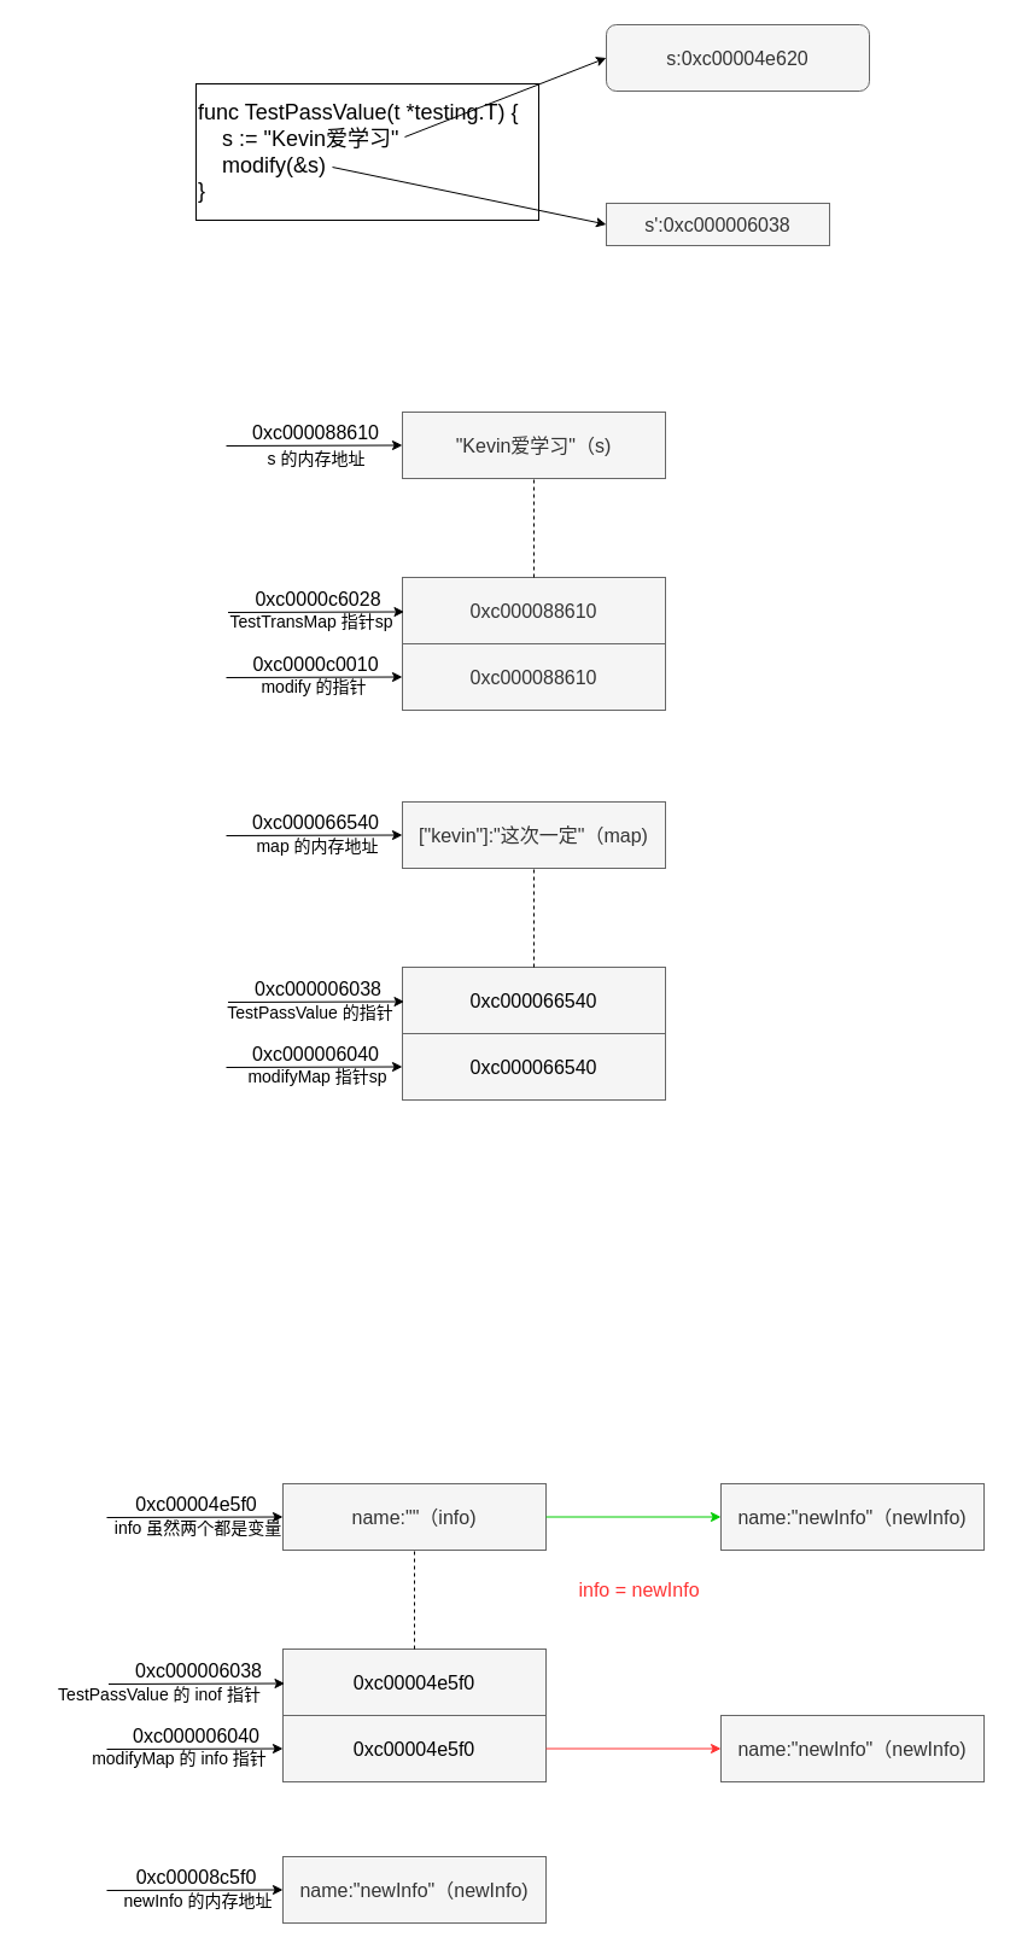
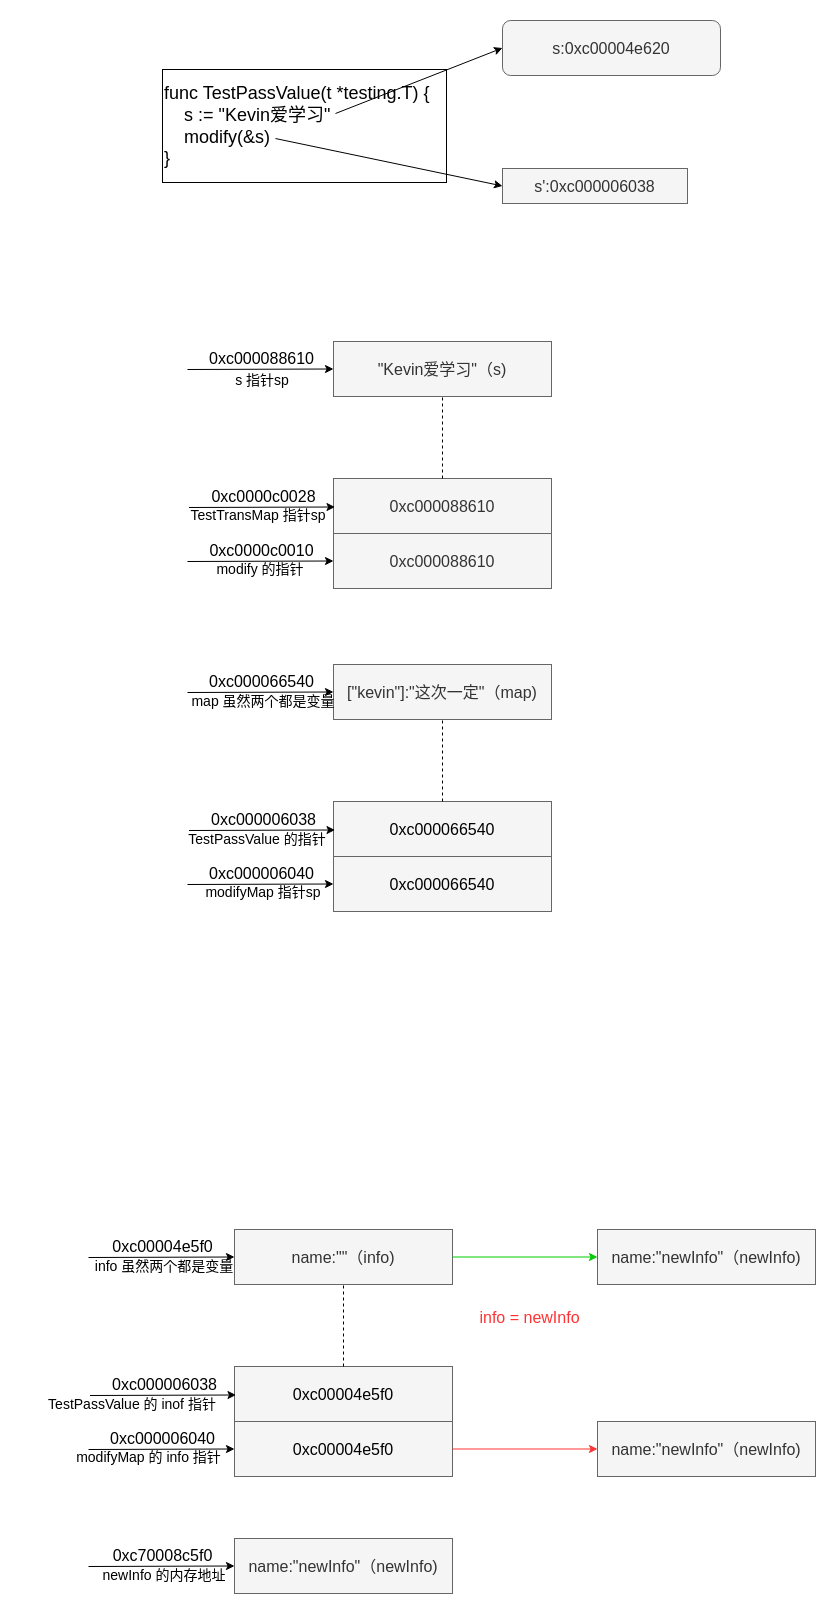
- <mxCell id="30" value="s 的内存地址" style="text;html=1;strokeColor=none;fillColor=none;align=center;verticalAlign=middle;whiteSpace=wrap;rounded=0;fontSize=14;" vertex="1" parent="1"><mxGeometry x="175.5" y="366" width="172" height="28" as="geometry" /></mxCell>
+ <mxCell id="30" value="s 指针sp" style="text;html=1;strokeColor=none;fillColor=none;align=center;verticalAlign=middle;whiteSpace=wrap;rounded=0;fontSize=14;" vertex="1" parent="1"><mxGeometry x="175.5" y="366" width="172" height="28" as="geometry" /></mxCell>
- <mxCell id="13" value="0xc0000c6028" style="text;html=1;strokeColor=none;fillColor=none;align=center;verticalAlign=middle;whiteSpace=wrap;rounded=0;fontSize=16;" vertex="1" parent="1"><mxGeometry x="197.5" y="486" width="131" height="20" as="geometry" /></mxCell>
+ <mxCell id="13" value="0xc0000c0028" style="text;html=1;strokeColor=none;fillColor=none;align=center;verticalAlign=middle;whiteSpace=wrap;rounded=0;fontSize=16;" vertex="1" parent="1"><mxGeometry x="197.5" y="486" width="131" height="20" as="geometry" /></mxCell>
- <mxCell id="29" value="map 的内存地址" style="text;html=1;strokeColor=none;fillColor=none;align=center;verticalAlign=middle;whiteSpace=wrap;rounded=0;fontSize=14;" vertex="1" parent="1"><mxGeometry x="177" y="687" width="172" height="28" as="geometry" /></mxCell>
+ <mxCell id="29" value="map 虽然两个都是变量" style="text;html=1;strokeColor=none;fillColor=none;align=center;verticalAlign=middle;whiteSpace=wrap;rounded=0;fontSize=14;" vertex="1" parent="1"><mxGeometry x="177" y="687" width="172" height="28" as="geometry" /></mxCell>
- <mxCell id="48" value="0xc00008c5f0" style="text;html=1;strokeColor=none;fillColor=none;align=center;verticalAlign=middle;whiteSpace=wrap;rounded=0;fontSize=16;" vertex="1" parent="1"><mxGeometry x="97" y="1545" width="131" height="20" as="geometry" /></mxCell>
+ <mxCell id="48" value="0xc70008c5f0" style="text;html=1;strokeColor=none;fillColor=none;align=center;verticalAlign=middle;whiteSpace=wrap;rounded=0;fontSize=16;" vertex="1" parent="1"><mxGeometry x="97" y="1545" width="131" height="20" as="geometry" /></mxCell>
